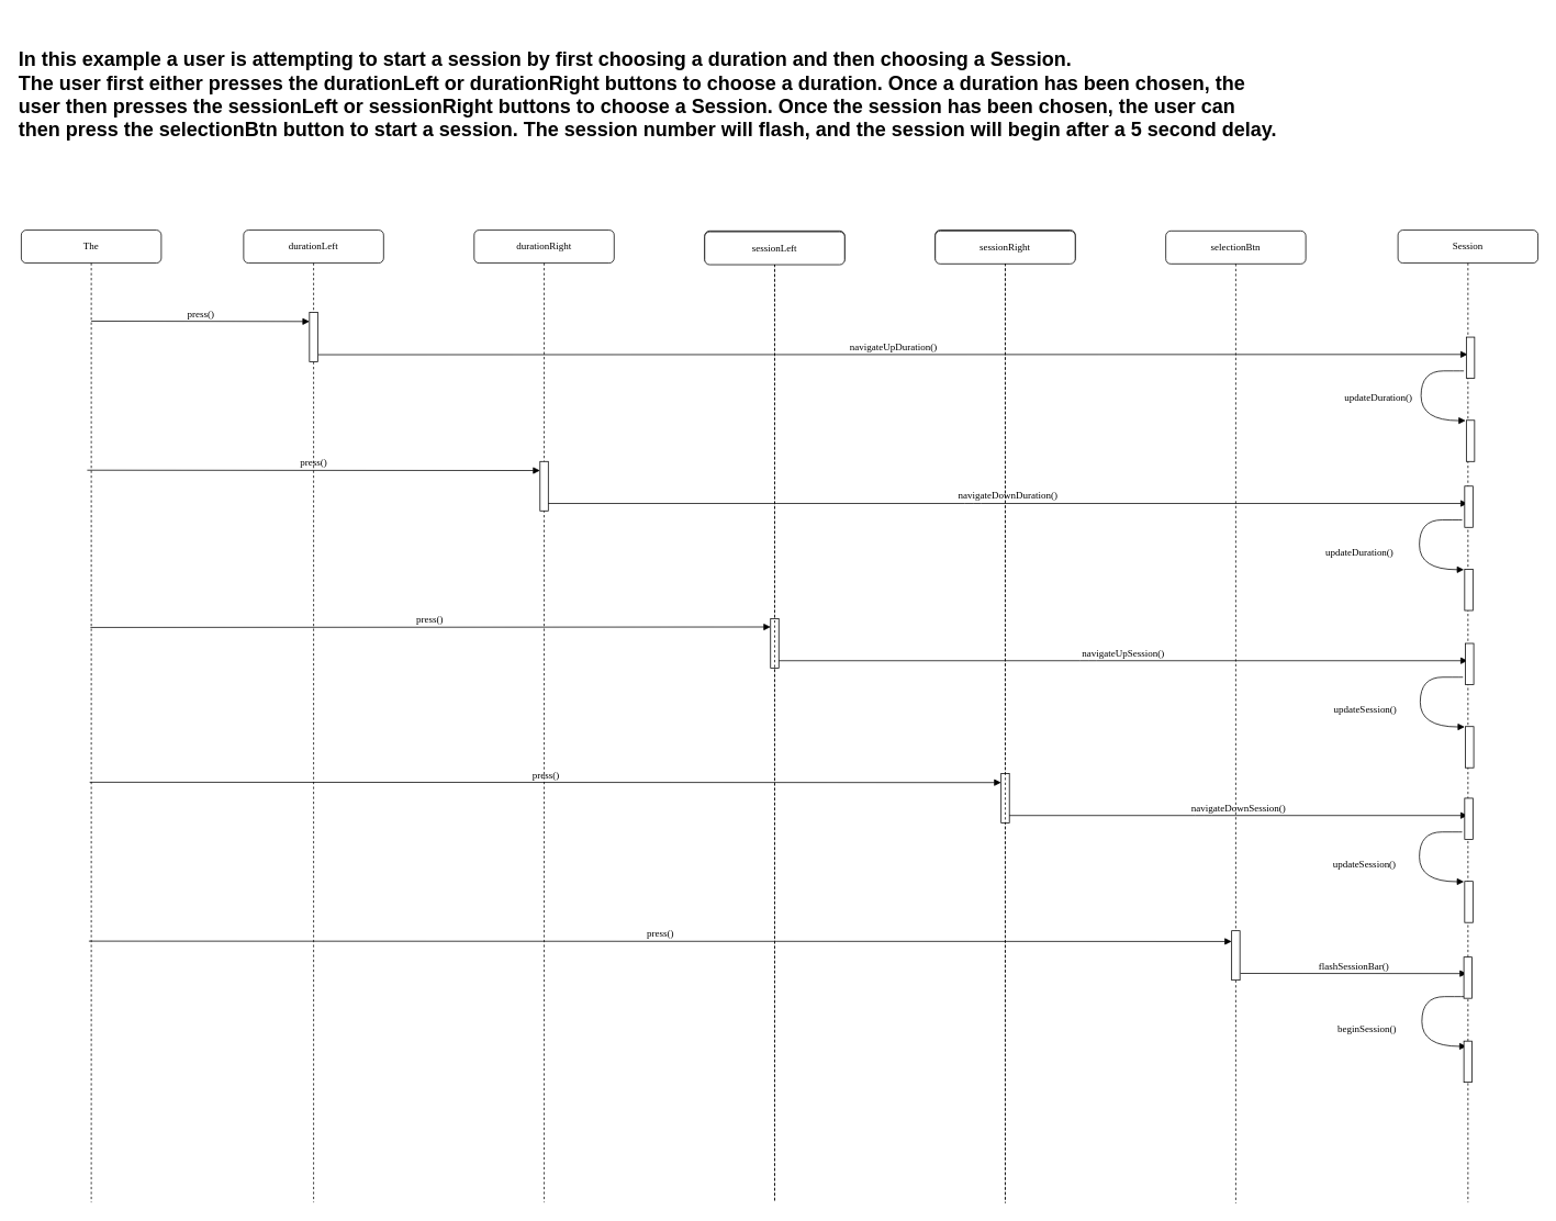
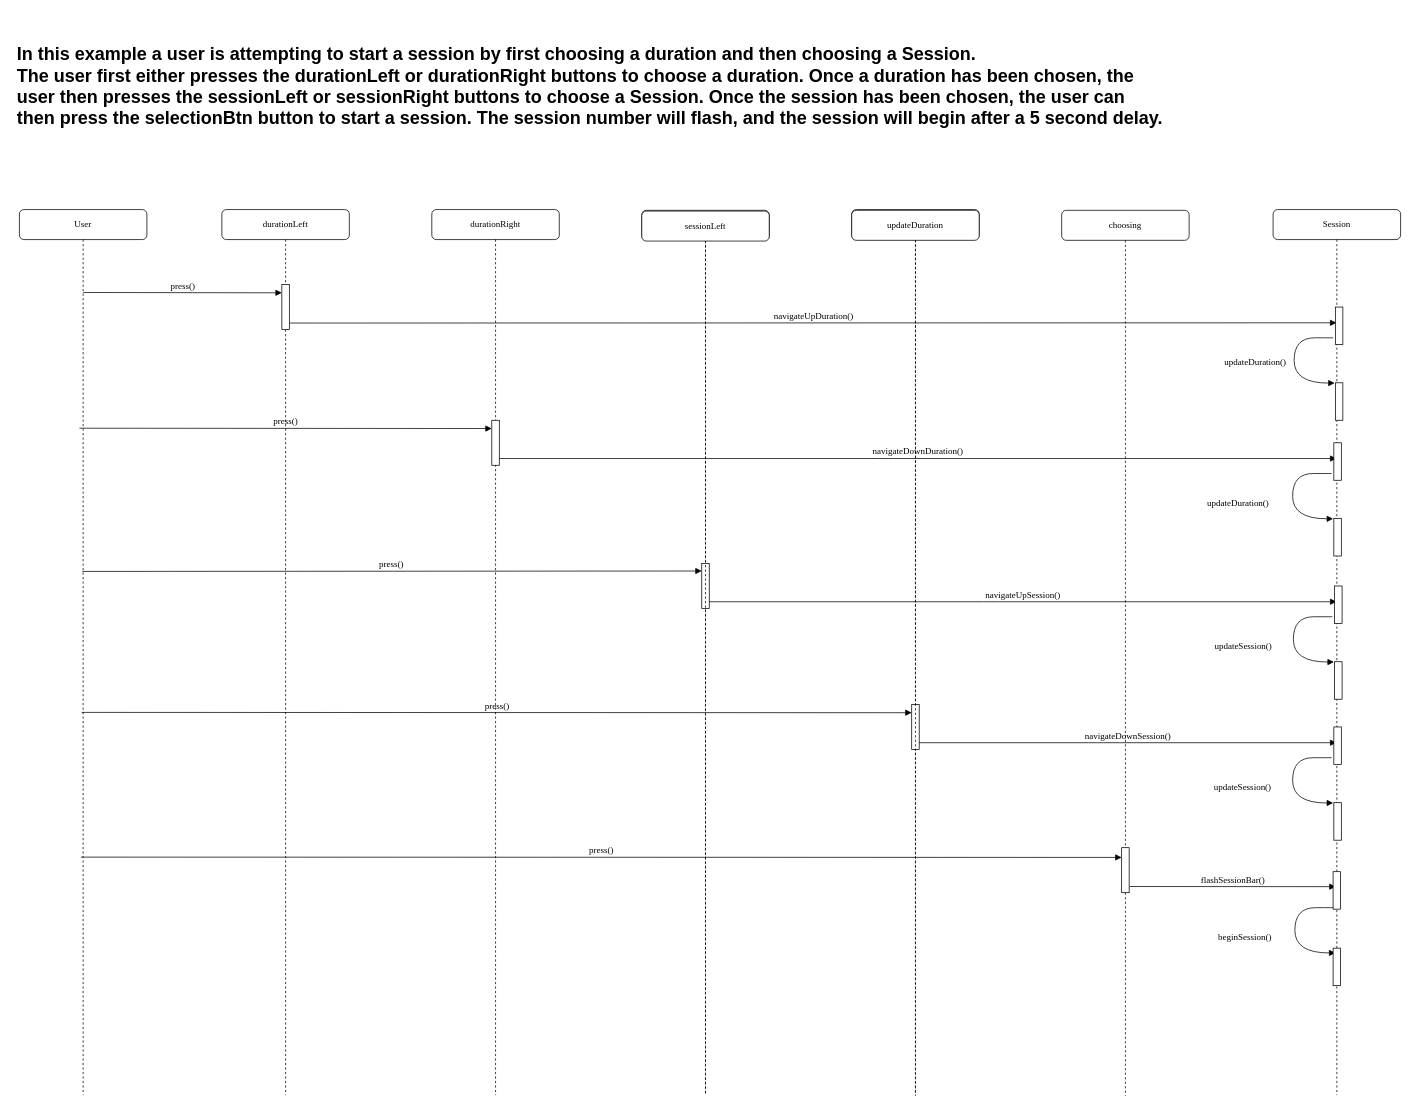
- <mxCell id="5" value="The" style="shape=umlLifeline;perimeter=lifelinePerimeter;whiteSpace=wrap;container=1;collapsible=0;recursiveResize=0;outlineConnect=0;rounded=1;shadow=0;comic=0;labelBackgroundColor=none;strokeWidth=1;fontFamily=Verdana;fontSize=12;align=center;html=1;" parent="1" vertex="1"><mxGeometry x="25" y="279" width="170" height="1181" as="geometry" /></mxCell>
+ <mxCell id="5" value="User" style="shape=umlLifeline;perimeter=lifelinePerimeter;whiteSpace=wrap;container=1;collapsible=0;recursiveResize=0;outlineConnect=0;rounded=1;shadow=0;comic=0;labelBackgroundColor=none;strokeWidth=1;fontFamily=Verdana;fontSize=12;align=center;html=1;" parent="1" vertex="1"><mxGeometry x="25" y="279" width="170" height="1181" as="geometry" /></mxCell>
- <mxCell id="38" value="sessionRight" style="shape=umlLifeline;perimeter=lifelinePerimeter;whiteSpace=wrap;container=1;collapsible=0;recursiveResize=0;outlineConnect=0;rounded=1;shadow=0;comic=0;labelBackgroundColor=none;strokeWidth=1;fontFamily=Verdana;fontSize=12;align=center;html=1;" parent="35" vertex="1"><mxGeometry x="-280" width="170" height="1181" as="geometry" /></mxCell>
+ <mxCell id="38" value="updateDuration" style="shape=umlLifeline;perimeter=lifelinePerimeter;whiteSpace=wrap;container=1;collapsible=0;recursiveResize=0;outlineConnect=0;rounded=1;shadow=0;comic=0;labelBackgroundColor=none;strokeWidth=1;fontFamily=Verdana;fontSize=12;align=center;html=1;" parent="35" vertex="1"><mxGeometry x="-280" width="170" height="1181" as="geometry" /></mxCell>
- <mxCell id="35" value="selectionBtn" style="shape=umlLifeline;perimeter=lifelinePerimeter;whiteSpace=wrap;container=1;collapsible=0;recursiveResize=0;outlineConnect=0;rounded=1;shadow=0;comic=0;labelBackgroundColor=none;strokeWidth=1;fontFamily=Verdana;fontSize=12;align=center;html=1;" parent="1" vertex="1"><mxGeometry x="1415" y="280" width="170" height="1181" as="geometry" /></mxCell>
+ <mxCell id="35" value="choosing" style="shape=umlLifeline;perimeter=lifelinePerimeter;whiteSpace=wrap;container=1;collapsible=0;recursiveResize=0;outlineConnect=0;rounded=1;shadow=0;comic=0;labelBackgroundColor=none;strokeWidth=1;fontFamily=Verdana;fontSize=12;align=center;html=1;" parent="1" vertex="1"><mxGeometry x="1415" y="280" width="170" height="1181" as="geometry" /></mxCell>
